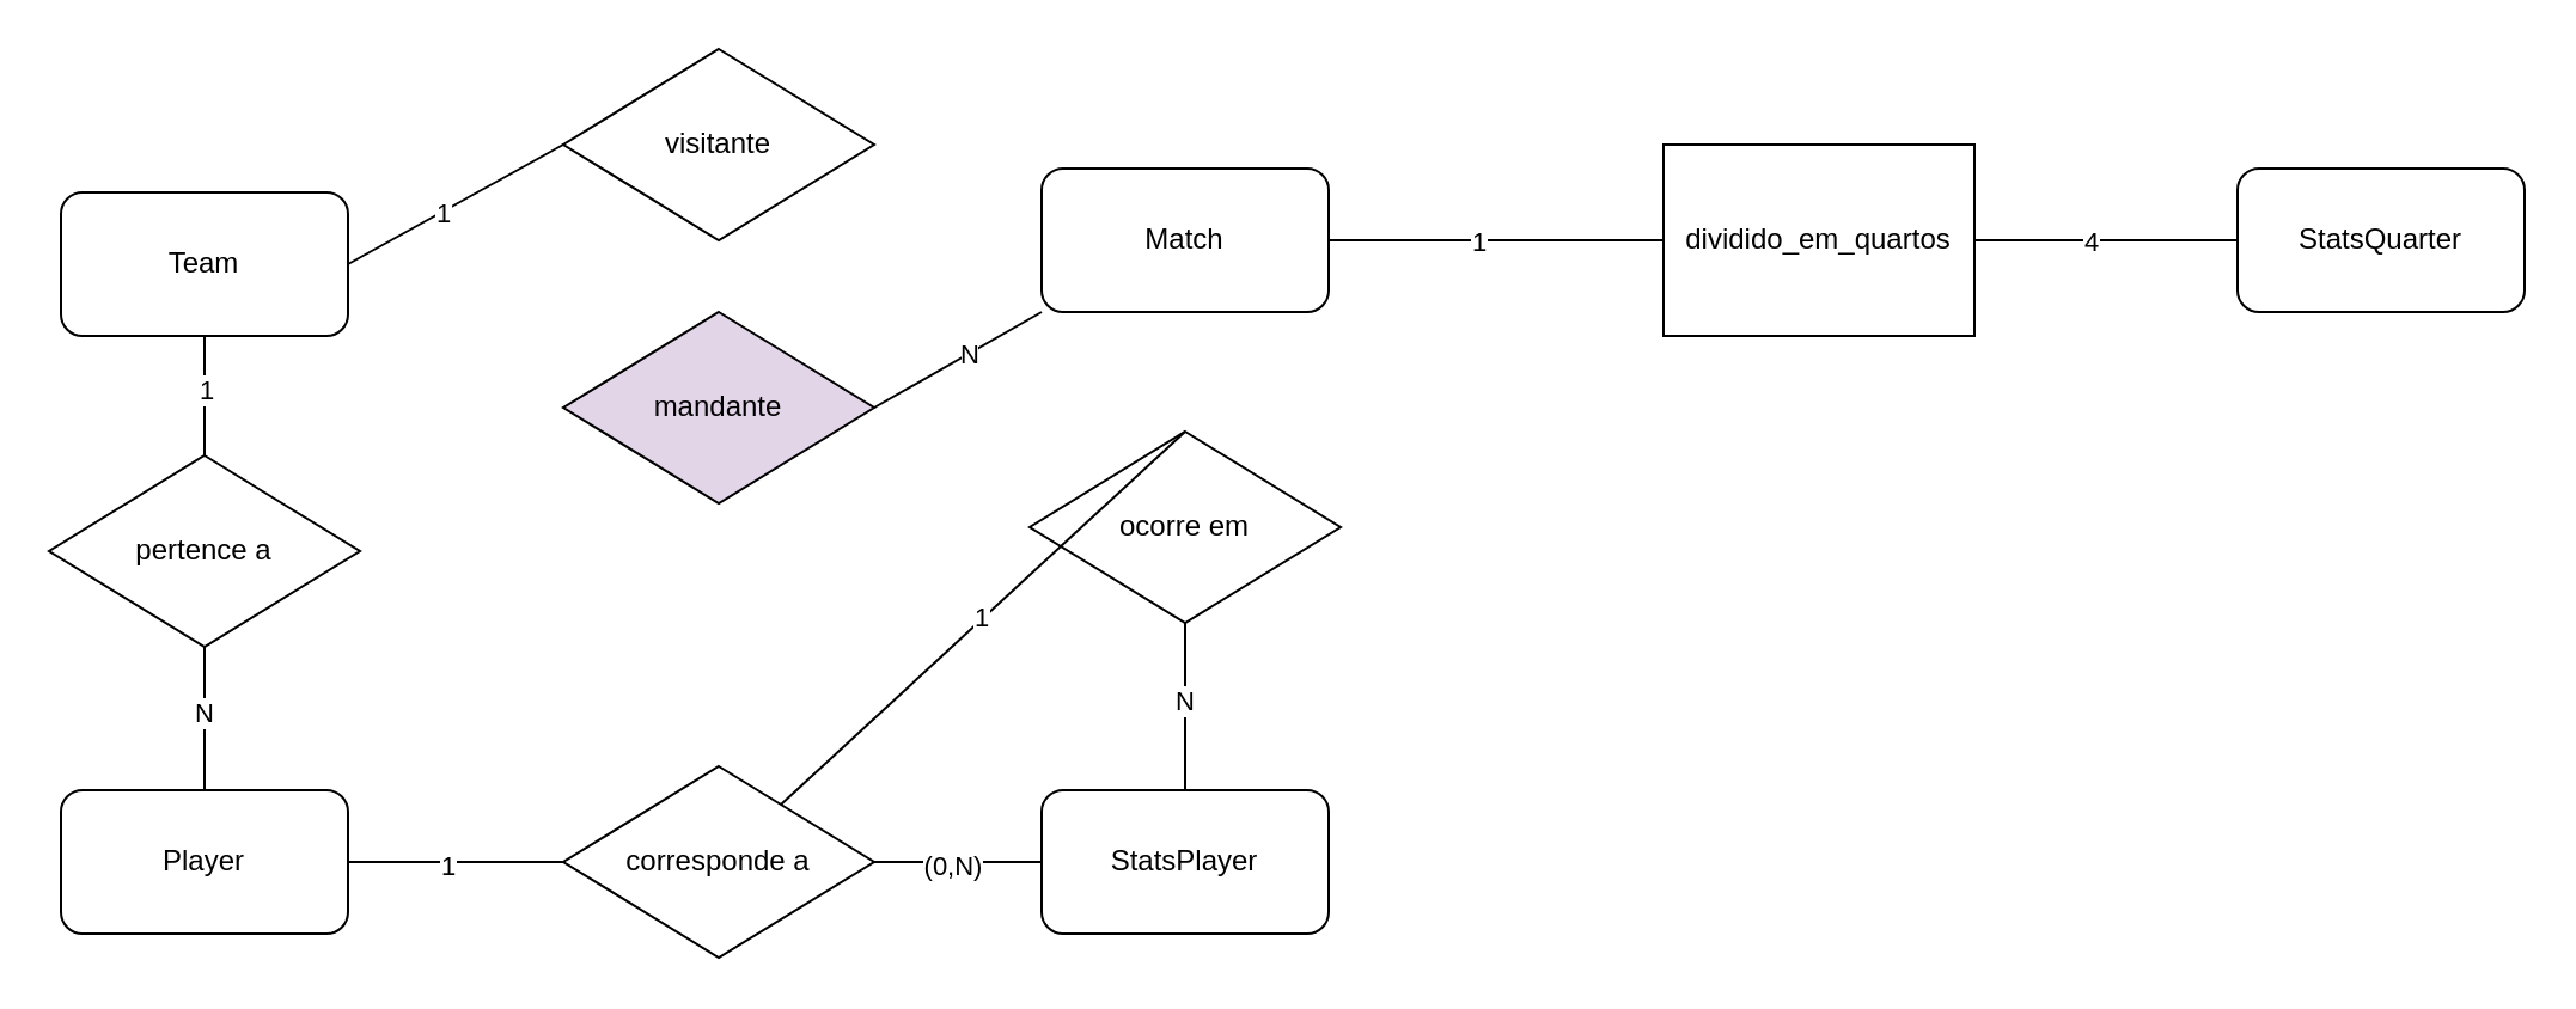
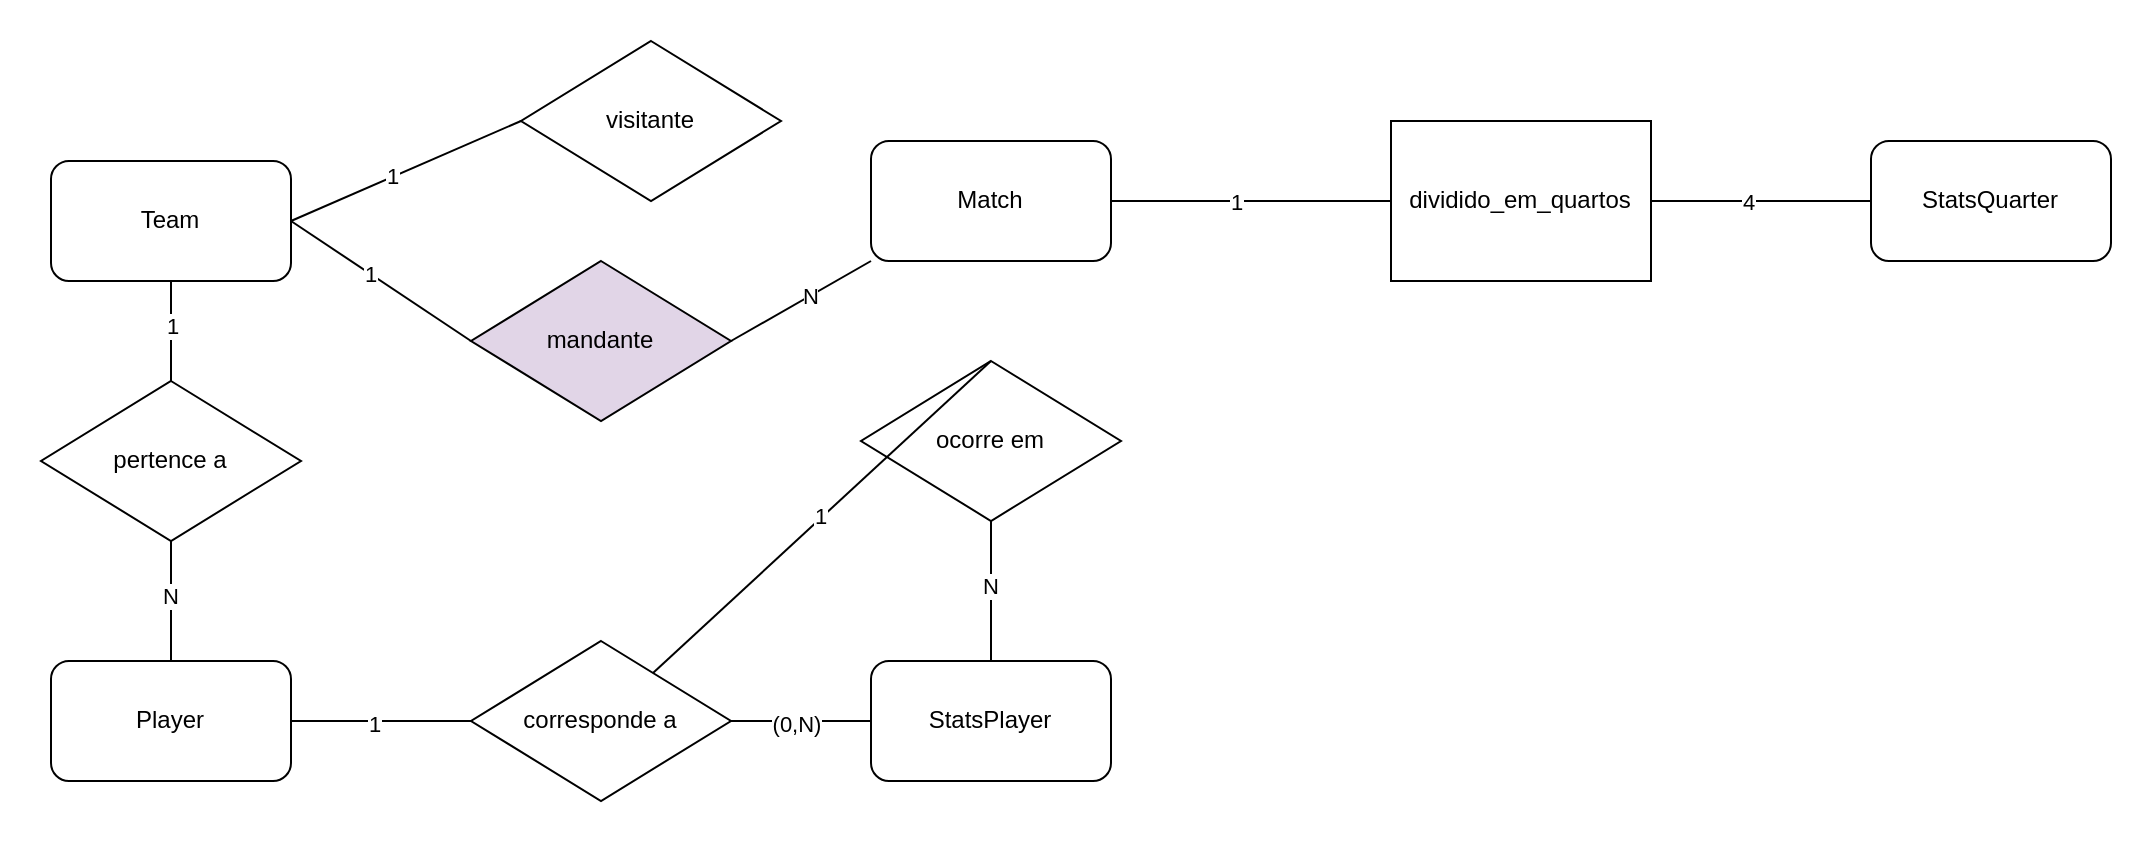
- <mxCell id="13" value="visitante" style="rhombus;whiteSpace=wrap;html=1;" vertex="1" parent="1"><mxGeometry x="235" y="20" width="130" height="80" as="geometry" /></mxCell>
+ <mxCell id="13" value="visitante" style="rhombus;whiteSpace=wrap;html=1;" vertex="1" parent="1"><mxGeometry x="260" y="20" width="130" height="80" as="geometry" /></mxCell>
+ <mxCell id="16" value="" style="endArrow=none;html=1;rounded=0;exitX=0;exitY=0.5;exitDx=0;exitDy=0;entryX=1;entryY=0.5;entryDx=0;entryDy=0;" edge="1" parent="1" source="12" target="2"><mxGeometry width="50" height="50" relative="1" as="geometry"><mxPoint x="255" y="50" as="sourcePoint" /><mxPoint x="185" y="110" as="targetPoint" /></mxGeometry></mxCell>
+ <mxCell id="17" value="1" style="edgeLabel;html=1;align=center;verticalAlign=middle;resizable=0;points=[];" vertex="1" connectable="0" parent="16"><mxGeometry x="0.12" relative="1" as="geometry"><mxPoint as="offset" /></mxGeometry></mxCell>
